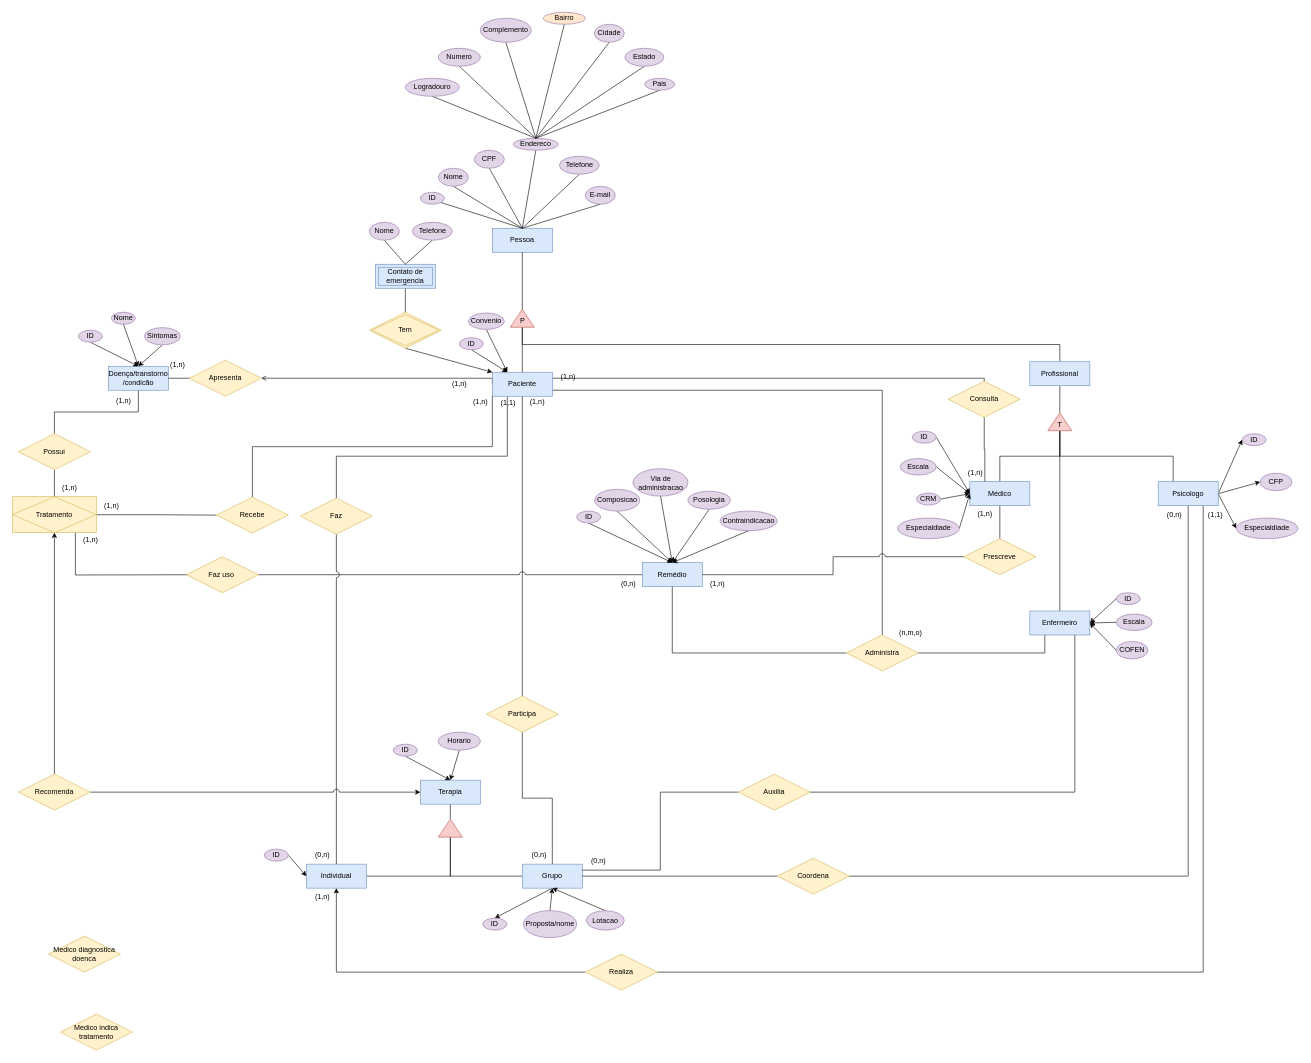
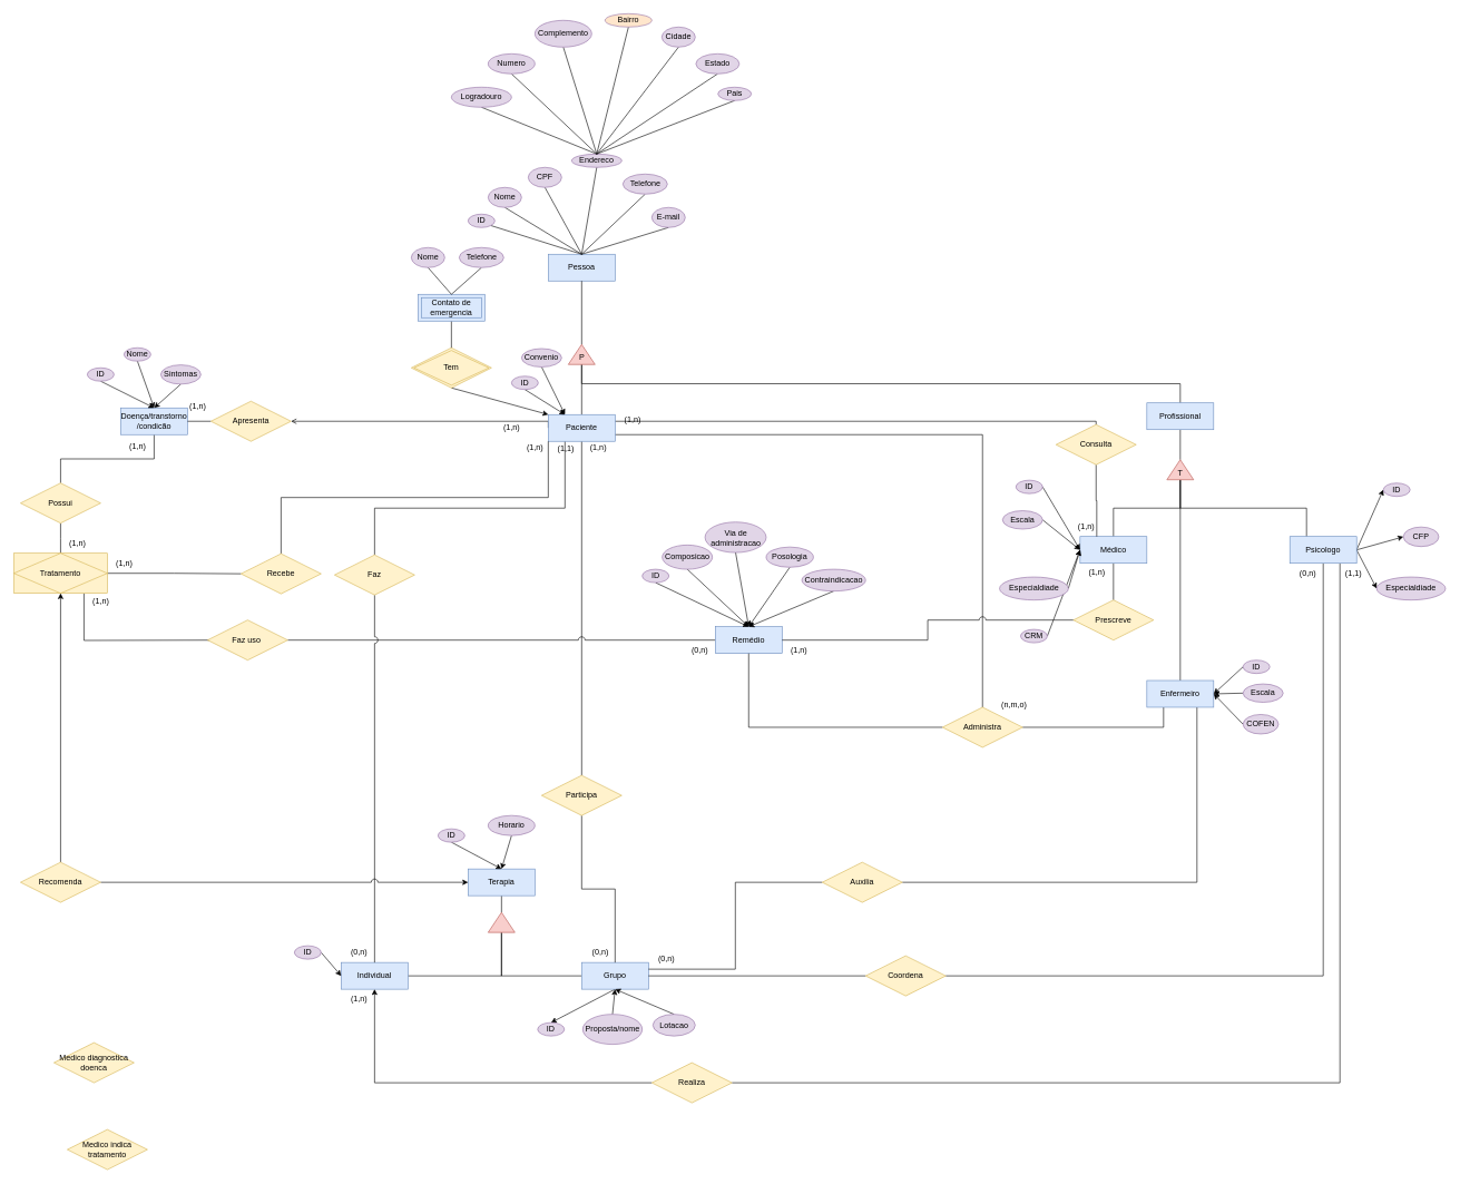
- <mxCell id="154" value="CRM" style="ellipse;whiteSpace=wrap;html=1;align=center;fillColor=#e1d5e7;strokeColor=#9673a6;" vertex="1" parent="1"><mxGeometry x="1527" y="821.49" width="40" height="20" as="geometry" /></mxCell>
+ <mxCell id="154" value="CRM" style="ellipse;whiteSpace=wrap;html=1;align=center;fillColor=#e1d5e7;strokeColor=#9673a6;" vertex="1" parent="1"><mxGeometry x="1527" y="941.49" width="40" height="20" as="geometry" /></mxCell>
